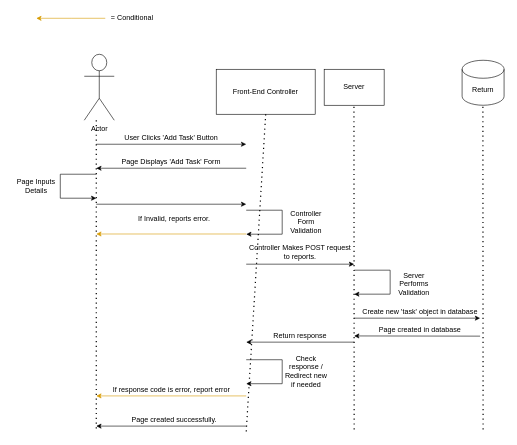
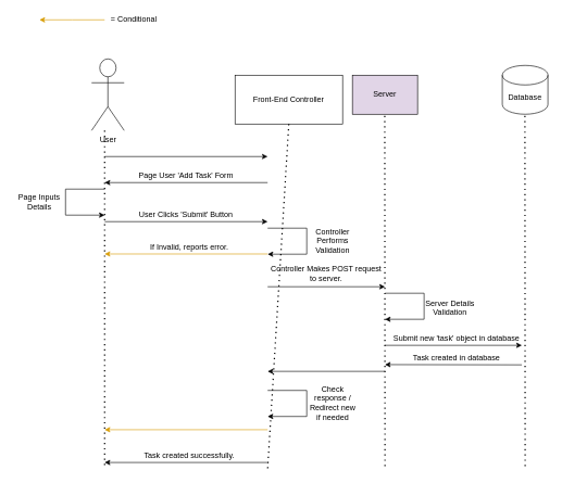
- <mxCell id="33" value="= Conditional" style="text;html=1;strokeColor=none;fillColor=none;align=center;verticalAlign=middle;whiteSpace=wrap;rounded=0;" vertex="1" parent="1"><mxGeometry x="175" y="20" width="90" height="20" as="geometry" /></mxCell>
+ <mxCell id="33" value="= Conditional" style="text;html=1;strokeColor=none;fillColor=none;align=center;verticalAlign=middle;whiteSpace=wrap;rounded=0;" vertex="1" parent="1"><mxGeometry x="160" y="20" width="90" height="20" as="geometry" /></mxCell>
- <mxCell id="12" value="Server" style="rounded=0;whiteSpace=wrap;html=1;" vertex="1" parent="1"><mxGeometry x="540" y="115" width="100" height="60" as="geometry" /></mxCell>
+ <mxCell id="12" value="Server" style="rounded=0;whiteSpace=wrap;html=1;fillColor=#e1d5e7;" vertex="1" parent="1"><mxGeometry x="540" y="115" width="100" height="60" as="geometry" /></mxCell>
- <mxCell id="24" value="Return" style="shape=cylinder3;whiteSpace=wrap;html=1;boundedLbl=1;backgroundOutline=1;size=15;" vertex="1" parent="1"><mxGeometry x="770" y="100" width="70" height="75" as="geometry" /></mxCell>
+ <mxCell id="24" value="Database" style="shape=cylinder3;whiteSpace=wrap;html=1;boundedLbl=1;backgroundOutline=1;size=15;" vertex="1" parent="1"><mxGeometry x="770" y="100" width="70" height="75" as="geometry" /></mxCell>
- <mxCell id="2" value="Actor" style="shape=umlActor;verticalLabelPosition=bottom;verticalAlign=top;html=1;outlineConnect=0;" vertex="1" parent="1"><mxGeometry x="140" y="90" width="50" height="110" as="geometry" /></mxCell>
+ <mxCell id="2" value="User" style="shape=umlActor;verticalLabelPosition=bottom;verticalAlign=top;html=1;outlineConnect=0;" vertex="1" parent="1"><mxGeometry x="140" y="90" width="50" height="110" as="geometry" /></mxCell>
- <mxCell id="7" value="User Clicks 'Add Task' Button" style="text;html=1;strokeColor=none;fillColor=none;align=center;verticalAlign=middle;whiteSpace=wrap;rounded=0;" vertex="1" parent="1"><mxGeometry x="200" y="220" width="170" height="20" as="geometry" /></mxCell>
- <mxCell id="9" value="Page Displays 'Add Task' Form" style="text;html=1;strokeColor=none;fillColor=none;align=center;verticalAlign=middle;whiteSpace=wrap;rounded=0;" vertex="1" parent="1"><mxGeometry x="200" y="260" width="170" height="20" as="geometry" /></mxCell>
+ <mxCell id="9" value="Page User 'Add Task' Form" style="text;html=1;strokeColor=none;fillColor=none;align=center;verticalAlign=middle;whiteSpace=wrap;rounded=0;" vertex="1" parent="1"><mxGeometry x="200" y="260" width="170" height="20" as="geometry" /></mxCell>
+ <mxCell id="11" value="User Clicks 'Submit' Button" style="text;html=1;strokeColor=none;fillColor=none;align=center;verticalAlign=middle;whiteSpace=wrap;rounded=0;" vertex="1" parent="1"><mxGeometry x="175" y="320" width="220" height="20" as="geometry" /></mxCell>
- <mxCell id="31" value="If Invalid, reports error." style="text;html=1;strokeColor=none;fillColor=none;align=center;verticalAlign=middle;whiteSpace=wrap;rounded=0;" vertex="1" parent="1"><mxGeometry x="210" y="355" width="160" height="20" as="geometry" /></mxCell>
+ <mxCell id="31" value="If Invalid, reports error." style="text;html=1;strokeColor=none;fillColor=none;align=center;verticalAlign=middle;whiteSpace=wrap;rounded=0;" vertex="1" parent="1"><mxGeometry x="210" y="370" width="160" height="20" as="geometry" /></mxCell>
- <mxCell id="20" value="Controller Form Validation" style="text;html=1;strokeColor=none;fillColor=none;align=center;verticalAlign=middle;whiteSpace=wrap;rounded=0;" vertex="1" parent="1"><mxGeometry x="470" y="360" width="80" height="20" as="geometry" /></mxCell>
+ <mxCell id="20" value="Controller Performs Validation" style="text;html=1;strokeColor=none;fillColor=none;align=center;verticalAlign=middle;whiteSpace=wrap;rounded=0;" vertex="1" parent="1"><mxGeometry x="470" y="360" width="80" height="20" as="geometry" /></mxCell>
- <mxCell id="23" value="Controller Makes POST request to reports." style="text;html=1;strokeColor=none;fillColor=none;align=center;verticalAlign=middle;whiteSpace=wrap;rounded=0;" vertex="1" parent="1"><mxGeometry x="410" y="400" width="180" height="40" as="geometry" /></mxCell>
+ <mxCell id="23" value="Controller Makes POST request to server." style="text;html=1;strokeColor=none;fillColor=none;align=center;verticalAlign=middle;whiteSpace=wrap;rounded=0;" vertex="1" parent="1"><mxGeometry x="410" y="400" width="180" height="40" as="geometry" /></mxCell>
- <mxCell id="29" value="Server Performs Validation&lt;br&gt;&lt;br&gt;" style="text;html=1;strokeColor=none;fillColor=none;align=center;verticalAlign=middle;whiteSpace=wrap;rounded=0;" vertex="1" parent="1"><mxGeometry x="650" y="470" width="80" height="20" as="geometry" /></mxCell>
+ <mxCell id="29" value="Server Details Validation&lt;br&gt;&lt;br&gt;" style="text;html=1;strokeColor=none;fillColor=none;align=center;verticalAlign=middle;whiteSpace=wrap;rounded=0;" vertex="1" parent="1"><mxGeometry x="650" y="470" width="80" height="20" as="geometry" /></mxCell>
- <mxCell id="35" value="Create new 'task' object in database" style="text;html=1;strokeColor=none;fillColor=none;align=center;verticalAlign=middle;whiteSpace=wrap;rounded=0;" vertex="1" parent="1"><mxGeometry x="590" y="510" width="220" height="20" as="geometry" /></mxCell>
+ <mxCell id="35" value="Submit new 'task' object in database" style="text;html=1;strokeColor=none;fillColor=none;align=center;verticalAlign=middle;whiteSpace=wrap;rounded=0;" vertex="1" parent="1"><mxGeometry x="590" y="510" width="220" height="20" as="geometry" /></mxCell>
- <mxCell id="47" value="Page created in database" style="text;html=1;strokeColor=none;fillColor=none;align=center;verticalAlign=middle;whiteSpace=wrap;rounded=0;" vertex="1" parent="1"><mxGeometry x="590" y="540" width="220" height="20" as="geometry" /></mxCell>
+ <mxCell id="47" value="Task created in database" style="text;html=1;strokeColor=none;fillColor=none;align=center;verticalAlign=middle;whiteSpace=wrap;rounded=0;" vertex="1" parent="1"><mxGeometry x="590" y="540" width="220" height="20" as="geometry" /></mxCell>
- <mxCell id="37" value="Return response" style="text;html=1;strokeColor=none;fillColor=none;align=center;verticalAlign=middle;whiteSpace=wrap;rounded=0;" vertex="1" parent="1"><mxGeometry x="430" y="550" width="140" height="20" as="geometry" /></mxCell>
- <mxCell id="43" value="If response code is error, report error" style="text;html=1;strokeColor=none;fillColor=none;align=center;verticalAlign=middle;whiteSpace=wrap;rounded=0;" vertex="1" parent="1"><mxGeometry x="182.5" y="640" width="205" height="20" as="geometry" /></mxCell>
- <mxCell id="45" value="Page created successfully." style="text;html=1;strokeColor=none;fillColor=none;align=center;verticalAlign=middle;whiteSpace=wrap;rounded=0;" vertex="1" parent="1"><mxGeometry x="180" y="690" width="220" height="20" as="geometry" /></mxCell>
+ <mxCell id="45" value="Task created successfully." style="text;html=1;strokeColor=none;fillColor=none;align=center;verticalAlign=middle;whiteSpace=wrap;rounded=0;" vertex="1" parent="1"><mxGeometry x="180" y="690" width="220" height="20" as="geometry" /></mxCell>
